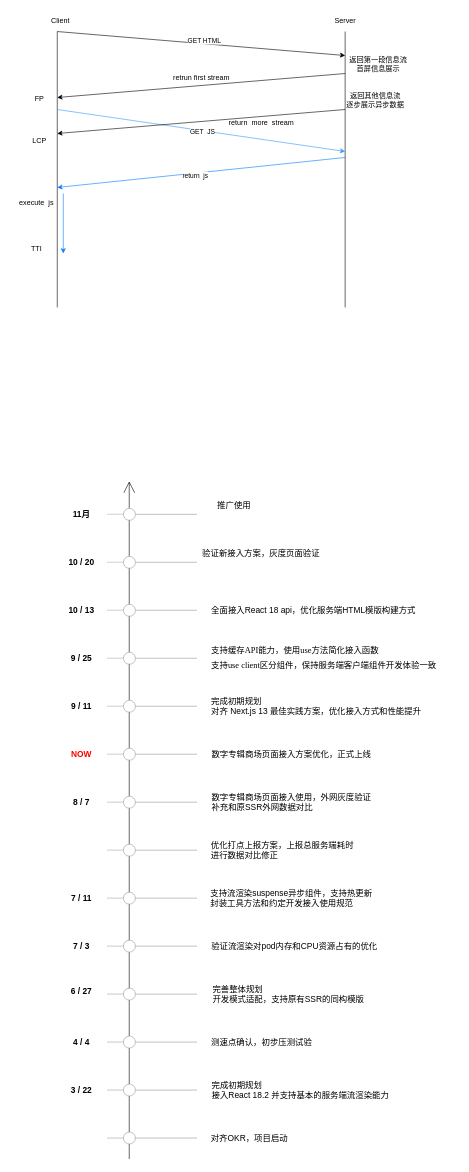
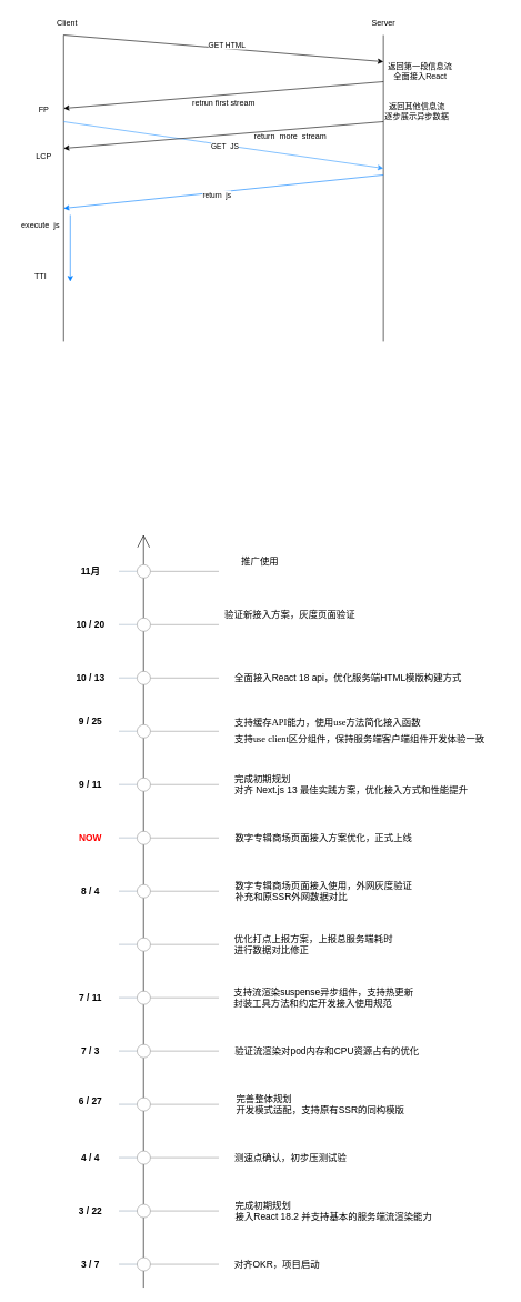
- <mxCell id="58" value="返回第一段信息流&lt;br&gt;首屏信息展示" style="text;html=1;align=center;verticalAlign=middle;resizable=0;points=[];autosize=1;strokeColor=none;fillColor=none;" vertex="1" parent="1"><mxGeometry x="570" y="87" width="120" height="40" as="geometry" /></mxCell>
+ <mxCell id="58" value="返回第一段信息流&lt;br&gt;全面接入React" style="text;html=1;align=center;verticalAlign=middle;resizable=0;points=[];autosize=1;strokeColor=none;fillColor=none;" vertex="1" parent="1"><mxGeometry x="570" y="87" width="120" height="40" as="geometry" /></mxCell>
- <mxCell id="56" value="retrun first stream" style="text;html=1;align=center;verticalAlign=middle;resizable=0;points=[];autosize=1;strokeColor=none;fillColor=none;" vertex="1" parent="1"><mxGeometry x="275" y="115" width="120" height="30" as="geometry" /></mxCell>
+ <mxCell id="56" value="retrun first stream" style="text;html=1;align=center;verticalAlign=middle;resizable=0;points=[];autosize=1;strokeColor=none;fillColor=none;" vertex="1" parent="1"><mxGeometry x="275" y="140" width="120" height="30" as="geometry" /></mxCell>
- <mxCell id="40" value="&lt;span style=&quot;font-size: 14px;&quot;&gt;9 / 25&lt;/span&gt;" style="text;html=1;align=center;verticalAlign=middle;resizable=0;points=[];autosize=1;strokeColor=none;fillColor=none;fontStyle=1" vertex="1" parent="1"><mxGeometry x="105" y="1082" width="60" height="30" as="geometry" /></mxCell>
+ <mxCell id="40" value="&lt;span style=&quot;font-size: 14px;&quot;&gt;9 / 25&lt;/span&gt;" style="text;html=1;align=center;verticalAlign=middle;resizable=0;points=[];autosize=1;strokeColor=none;fillColor=none;fontStyle=1" vertex="1" parent="1"><mxGeometry x="105" y="1067" width="60" height="30" as="geometry" /></mxCell>
- <mxCell id="23" value="&lt;span style=&quot;font-size: 14px;&quot;&gt;8 / 7&lt;/span&gt;" style="text;html=1;align=center;verticalAlign=middle;resizable=0;points=[];autosize=1;strokeColor=none;fillColor=none;fontStyle=1" vertex="1" parent="1"><mxGeometry x="110" y="1322" width="50" height="30" as="geometry" /></mxCell>
+ <mxCell id="23" value="&lt;span style=&quot;font-size: 14px;&quot;&gt;8 / 4&lt;/span&gt;" style="text;html=1;align=center;verticalAlign=middle;resizable=0;points=[];autosize=1;strokeColor=none;fillColor=none;fontStyle=1" vertex="1" parent="1"><mxGeometry x="110" y="1322" width="50" height="30" as="geometry" /></mxCell>
+ <mxCell id="29" value="&lt;span style=&quot;font-size: 14px;&quot;&gt;3 / 7&lt;/span&gt;" style="text;html=1;align=center;verticalAlign=middle;resizable=0;points=[];autosize=1;strokeColor=none;fillColor=none;fontStyle=1" vertex="1" parent="1"><mxGeometry x="110" y="1882" width="50" height="30" as="geometry" /></mxCell>
